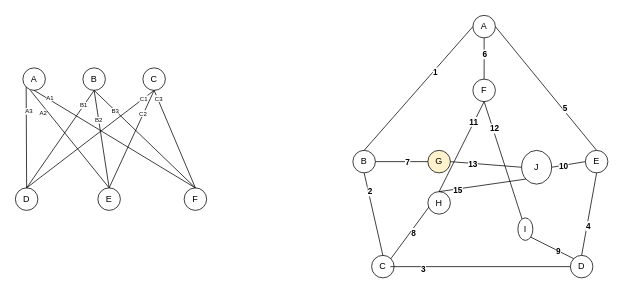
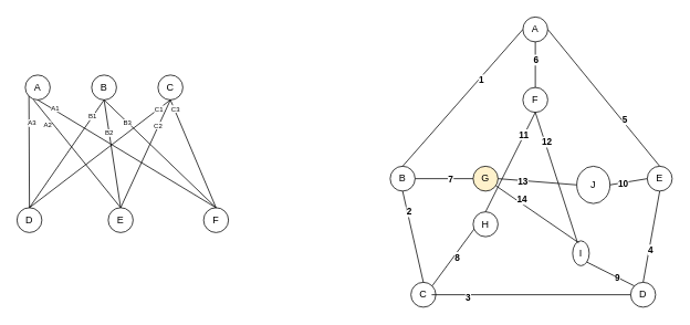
- <mxCell id="63" value="" style="endArrow=none;html=1;fontSize=8;exitX=0.5;exitY=0;exitDx=0;exitDy=0;entryX=0;entryY=1;entryDx=0;entryDy=0;" edge="1" parent="1" source="27" target="29"><mxGeometry width="50" height="50" relative="1" as="geometry"><mxPoint x="711.143" y="302.429" as="sourcePoint" /><mxPoint x="607.49" y="233.306" as="targetPoint" /></mxGeometry></mxCell>
- <mxCell id="64" value="15" style="text;html=1;resizable=0;points=[];align=center;verticalAlign=middle;labelBackgroundColor=#ffffff;fontSize=11;fontStyle=1" vertex="1" connectable="0" parent="63"><mxGeometry x="-0.571" y="-1" relative="1" as="geometry"><mxPoint as="offset" /></mxGeometry></mxCell>
+ <mxCell id="61" value="" style="endArrow=none;html=1;fontSize=8;exitX=0.371;exitY=0.081;exitDx=0;exitDy=0;exitPerimeter=0;" edge="1" parent="1" source="26" target="30"><mxGeometry width="50" height="50" relative="1" as="geometry"><mxPoint x="704.857" y="225.286" as="sourcePoint" /><mxPoint x="610" y="225" as="targetPoint" /></mxGeometry></mxCell>
+ <mxCell id="62" value="14" style="text;html=1;resizable=0;points=[];align=center;verticalAlign=middle;labelBackgroundColor=#ffffff;fontSize=11;fontStyle=1" vertex="1" connectable="0" parent="61"><mxGeometry x="0.556" y="1" relative="1" as="geometry"><mxPoint x="10" y="0.5" as="offset" /></mxGeometry></mxCell>
